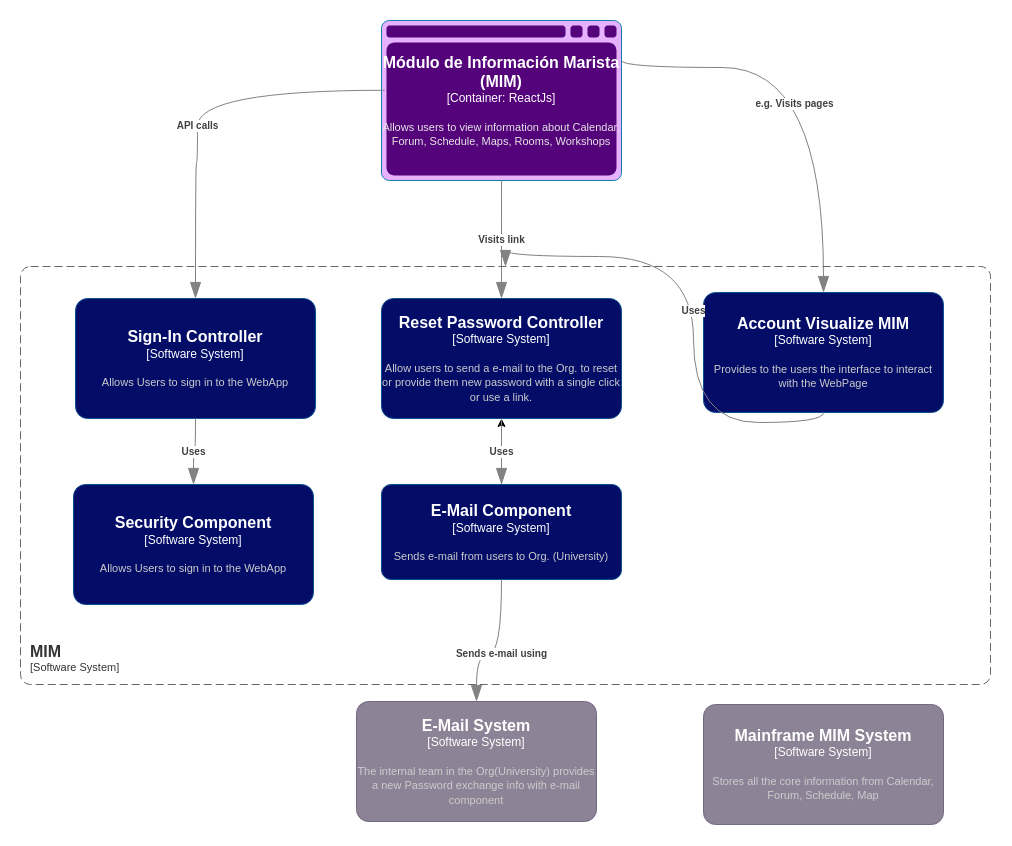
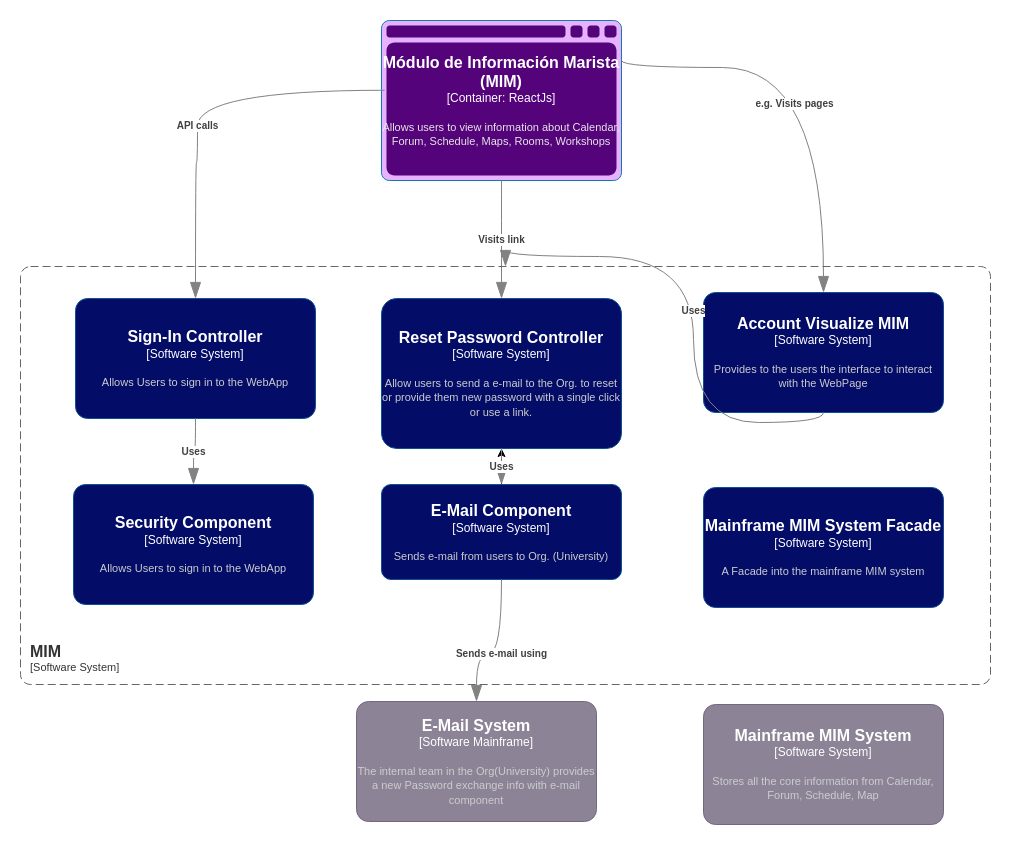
- <mxCell id="6" value="&lt;font style=&quot;font-size: 16px&quot;&gt;&lt;b&gt;Reset Password Controller&lt;/b&gt;&lt;/font&gt;&lt;div&gt;[Software System]&lt;/div&gt;&lt;br&gt;&lt;div&gt;&lt;font style=&quot;font-size: 11px&quot;&gt;&lt;font color=&quot;#cccccc&quot;&gt;Allow users to send a e-mail to the Org. to reset or provide them new password with a single click or use a link.&lt;/font&gt;&lt;/div&gt;" style="rounded=1;whiteSpace=wrap;html=1;labelBackgroundColor=none;fillColor=#030C67;fontColor=#ffffff;align=center;arcSize=10;strokeColor=#0D5091;metaEdit=1;resizable=0;points=[[0.25,0,0],[0.5,0,0],[0.75,0,0],[1,0.25,0],[1,0.5,0],[1,0.75,0],[0.75,1,0],[0.5,1,0],[0.25,1,0],[0,0.75,0],[0,0.5,0],[0,0.25,0]];" vertex="1" parent="1"><mxGeometry x="381" y="298" width="240" height="120" as="geometry" /></mxCell>
+ <mxCell id="6" value="&lt;font style=&quot;font-size: 16px&quot;&gt;&lt;b&gt;Reset Password Controller&lt;/b&gt;&lt;/font&gt;&lt;div&gt;[Software System]&lt;/div&gt;&lt;br&gt;&lt;div&gt;&lt;font style=&quot;font-size: 11px&quot;&gt;&lt;font color=&quot;#cccccc&quot;&gt;Allow users to send a e-mail to the Org. to reset or provide them new password with a single click or use a link.&lt;/font&gt;&lt;/div&gt;" style="rounded=1;whiteSpace=wrap;html=1;labelBackgroundColor=none;fillColor=#030C67;fontColor=#ffffff;align=center;arcSize=10;strokeColor=#0D5091;metaEdit=1;resizable=0;points=[[0.25,0,0],[0.5,0,0],[0.75,0,0],[1,0.25,0],[1,0.5,0],[1,0.75,0],[0.75,1,0],[0.5,1,0],[0.25,1,0],[0,0.75,0],[0,0.5,0],[0,0.25,0]];" vertex="1" parent="1"><mxGeometry x="381" y="298" width="240" height="150" as="geometry" /></mxCell>
+ <mxCell id="10" value="&lt;font style=&quot;font-size: 16px&quot;&gt;&lt;b&gt;Mainframe MIM System Facade&lt;/b&gt;&lt;/font&gt;&lt;div&gt;[Software System]&lt;/div&gt;&lt;br&gt;&lt;div&gt;&lt;font style=&quot;font-size: 11px&quot;&gt;&lt;font color=&quot;#cccccc&quot;&gt;A Facade into the mainframe MIM system&lt;/font&gt;&lt;/div&gt;" style="rounded=1;whiteSpace=wrap;html=1;labelBackgroundColor=none;fillColor=#030C67;fontColor=#ffffff;align=center;arcSize=10;strokeColor=#0D5091;metaEdit=1;resizable=0;points=[[0.25,0,0],[0.5,0,0],[0.75,0,0],[1,0.25,0],[1,0.5,0],[1,0.75,0],[0.75,1,0],[0.5,1,0],[0.25,1,0],[0,0.75,0],[0,0.5,0],[0,0.25,0]];" vertex="1" parent="1"><mxGeometry x="703" y="487" width="240" height="120" as="geometry" /></mxCell>
- <mxCell id="9" value="&lt;font style=&quot;font-size: 16px&quot;&gt;&lt;b&gt;E-Mail System&lt;/b&gt;&lt;/font&gt;&lt;div&gt;[Software System]&lt;/div&gt;&lt;br&gt;&lt;div&gt;&lt;font style=&quot;font-size: 11px&quot;&gt;&lt;font color=&quot;#cccccc&quot;&gt;The internal team in the Org(University) provides a new Password exchange info with e-mail component&lt;/font&gt;&lt;/div&gt;" style="rounded=1;whiteSpace=wrap;html=1;labelBackgroundColor=none;fillColor=#8C8496;fontColor=#ffffff;align=center;arcSize=10;strokeColor=#736782;metaEdit=1;resizable=0;points=[[0.25,0,0],[0.5,0,0],[0.75,0,0],[1,0.25,0],[1,0.5,0],[1,0.75,0],[0.75,1,0],[0.5,1,0],[0.25,1,0],[0,0.75,0],[0,0.5,0],[0,0.25,0]];" vertex="1" parent="1"><mxGeometry x="356" y="701" width="240" height="120" as="geometry" /></mxCell>
+ <mxCell id="9" value="&lt;font style=&quot;font-size: 16px&quot;&gt;&lt;b&gt;E-Mail System&lt;/b&gt;&lt;/font&gt;&lt;div&gt;[Software Mainframe]&lt;/div&gt;&lt;br&gt;&lt;div&gt;&lt;font style=&quot;font-size: 11px&quot;&gt;&lt;font color=&quot;#cccccc&quot;&gt;The internal team in the Org(University) provides a new Password exchange info with e-mail component&lt;/font&gt;&lt;/div&gt;" style="rounded=1;whiteSpace=wrap;html=1;labelBackgroundColor=none;fillColor=#8C8496;fontColor=#ffffff;align=center;arcSize=10;strokeColor=#736782;metaEdit=1;resizable=0;points=[[0.25,0,0],[0.5,0,0],[0.75,0,0],[1,0.25,0],[1,0.5,0],[1,0.75,0],[0.75,1,0],[0.5,1,0],[0.25,1,0],[0,0.75,0],[0,0.5,0],[0,0.25,0]];" vertex="1" parent="1"><mxGeometry x="356" y="701" width="240" height="120" as="geometry" /></mxCell>
